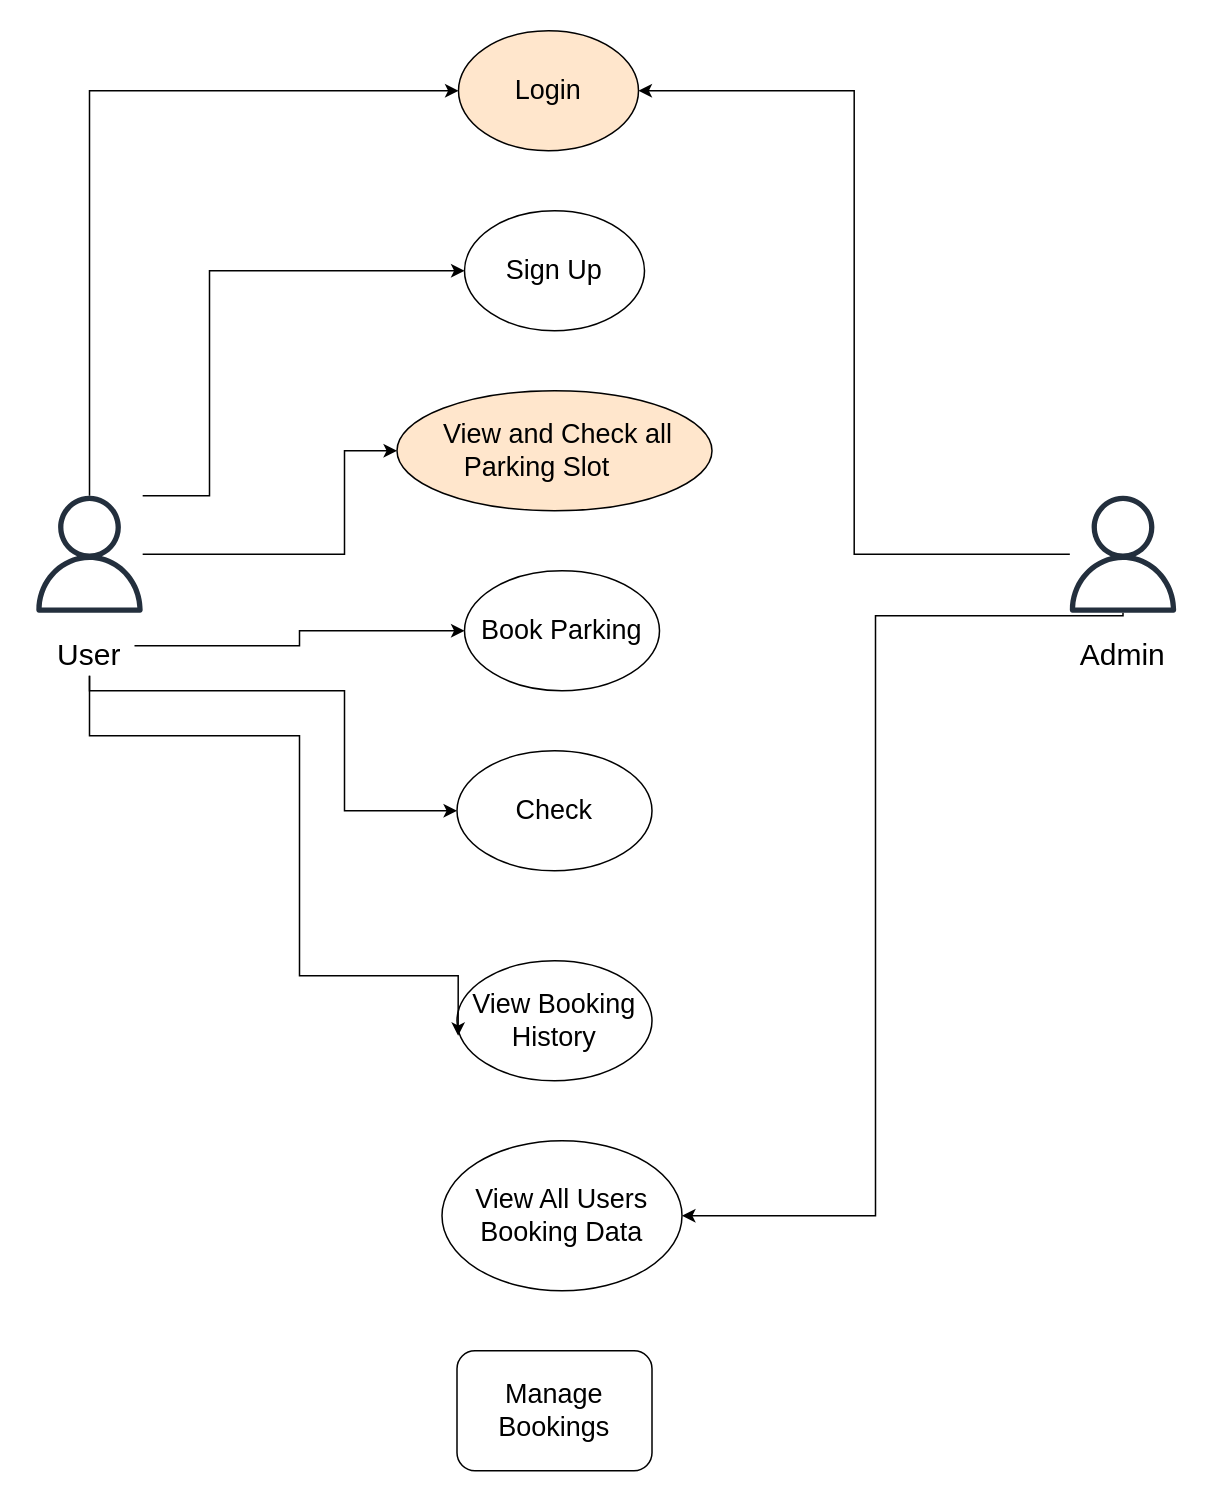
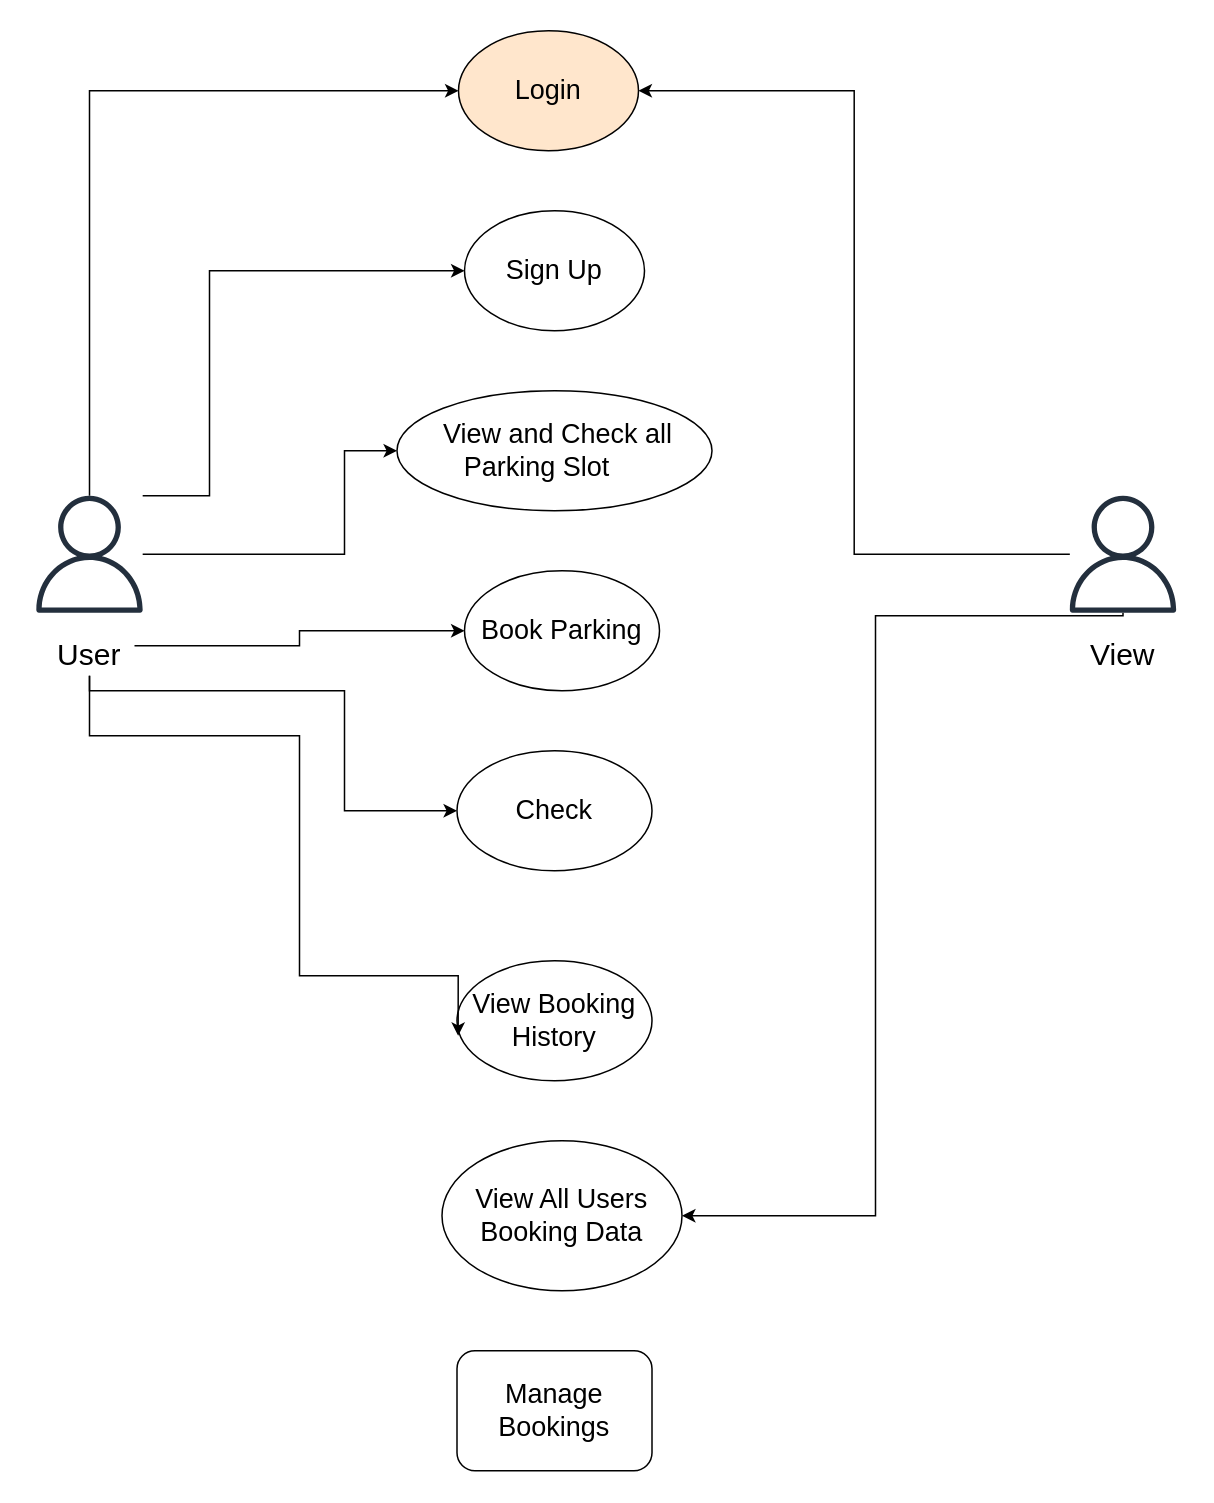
- <mxCell id="4" value="&lt;span style=&quot;font-size: 18px;&quot;&gt;&amp;nbsp;View and Check all Parking Slot&lt;span style=&quot;white-space: pre;&quot;&gt;&#09;&lt;/span&gt;&lt;/span&gt;" style="ellipse;whiteSpace=wrap;html=1;fillColor=#ffe6cc;" vertex="1" parent="1"><mxGeometry x="264" y="260" width="210" height="80" as="geometry" /></mxCell>
+ <mxCell id="4" value="&lt;span style=&quot;font-size: 18px;&quot;&gt;&amp;nbsp;View and Check all Parking Slot&lt;span style=&quot;white-space: pre;&quot;&gt;&#09;&lt;/span&gt;&lt;/span&gt;" style="ellipse;whiteSpace=wrap;html=1;" vertex="1" parent="1"><mxGeometry x="264" y="260" width="210" height="80" as="geometry" /></mxCell>
- <mxCell id="15" value="&lt;font style=&quot;font-size: 20px;&quot;&gt;Admin&lt;/font&gt;" style="text;html=1;strokeColor=none;fillColor=none;align=center;verticalAlign=middle;whiteSpace=wrap;rounded=0;" vertex="1" parent="1"><mxGeometry x="718" y="420" width="60" height="30" as="geometry" /></mxCell>
+ <mxCell id="15" value="&lt;font style=&quot;font-size: 20px;&quot;&gt;View&lt;/font&gt;" style="text;html=1;strokeColor=none;fillColor=none;align=center;verticalAlign=middle;whiteSpace=wrap;rounded=0;" vertex="1" parent="1"><mxGeometry x="718" y="420" width="60" height="30" as="geometry" /></mxCell>
